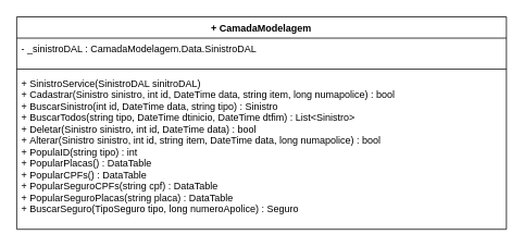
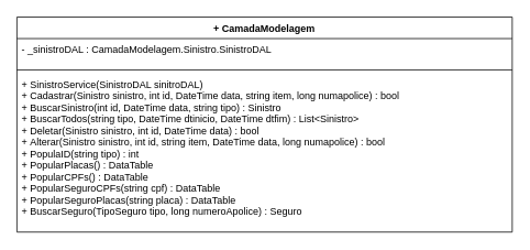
- <mxCell id="3" value="- _sinistroDAL : CamadaModelagem.Data.SinistroDAL&#10;" style="text;strokeColor=none;fillColor=none;align=left;verticalAlign=top;spacingLeft=4;spacingRight=4;overflow=hidden;rotatable=0;points=[[0,0.5],[1,0.5]];portConstraint=eastwest;" parent="2" vertex="1"><mxGeometry y="26" width="600" height="34" as="geometry" /></mxCell>
+ <mxCell id="3" value="- _sinistroDAL : CamadaModelagem.Sinistro.SinistroDAL&#10;" style="text;strokeColor=none;fillColor=none;align=left;verticalAlign=top;spacingLeft=4;spacingRight=4;overflow=hidden;rotatable=0;points=[[0,0.5],[1,0.5]];portConstraint=eastwest;" parent="2" vertex="1"><mxGeometry y="26" width="600" height="34" as="geometry" /></mxCell>
